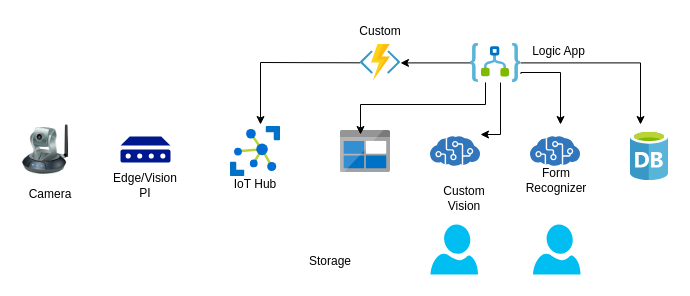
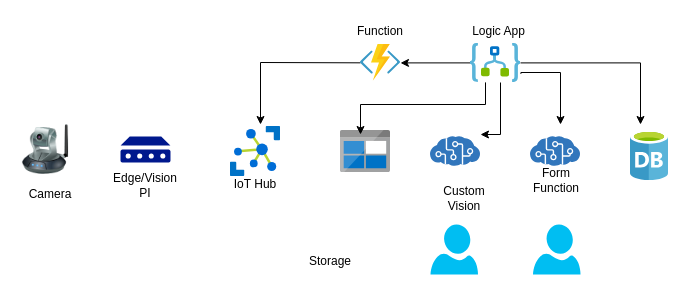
- <mxCell id="26" value="Custom" style="text;html=1;strokeColor=none;fillColor=none;align=center;verticalAlign=middle;whiteSpace=wrap;rounded=0;" vertex="1" parent="1"><mxGeometry x="360" y="20.9" width="40" height="20" as="geometry" /></mxCell>
+ <mxCell id="26" value="Function" style="text;html=1;strokeColor=none;fillColor=none;align=center;verticalAlign=middle;whiteSpace=wrap;rounded=0;" vertex="1" parent="1"><mxGeometry x="360" y="20.9" width="40" height="20" as="geometry" /></mxCell>
- <mxCell id="25" value="Logic App" style="text;html=1;strokeColor=none;fillColor=none;align=center;verticalAlign=middle;whiteSpace=wrap;rounded=0;" vertex="1" parent="1"><mxGeometry x="526.5" y="40.9" width="62.5" height="20" as="geometry" /></mxCell>
+ <mxCell id="25" value="Logic App" style="text;html=1;strokeColor=none;fillColor=none;align=center;verticalAlign=middle;whiteSpace=wrap;rounded=0;" vertex="1" parent="1"><mxGeometry x="466.5" y="20.9" width="62.5" height="20" as="geometry" /></mxCell>
- <mxCell id="21" value="Form Recognizer" style="text;html=1;strokeColor=none;fillColor=none;align=center;verticalAlign=middle;whiteSpace=wrap;rounded=0;" vertex="1" parent="1"><mxGeometry x="536" y="170" width="40" height="20" as="geometry" /></mxCell>
+ <mxCell id="21" value="Form Function" style="text;html=1;strokeColor=none;fillColor=none;align=center;verticalAlign=middle;whiteSpace=wrap;rounded=0;" vertex="1" parent="1"><mxGeometry x="536" y="170" width="40" height="20" as="geometry" /></mxCell>
